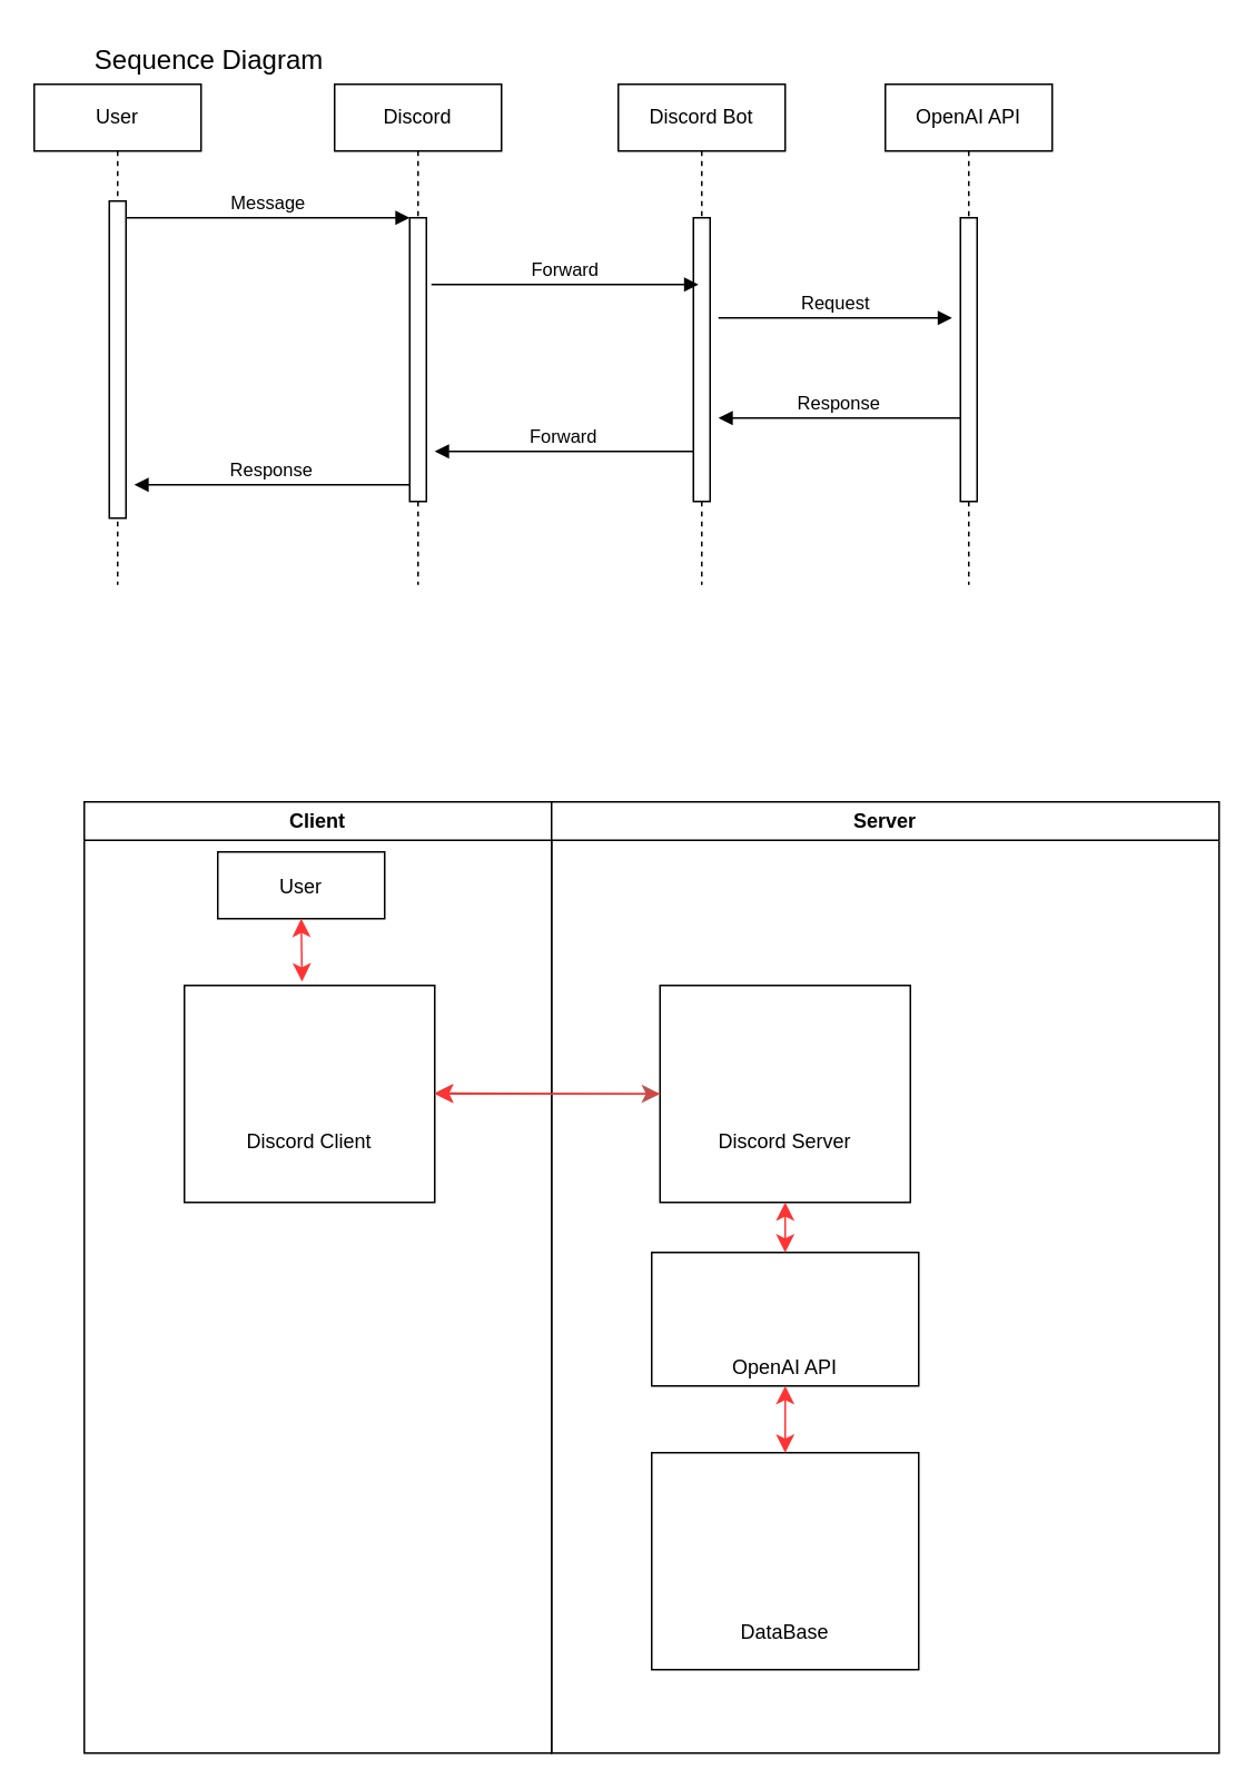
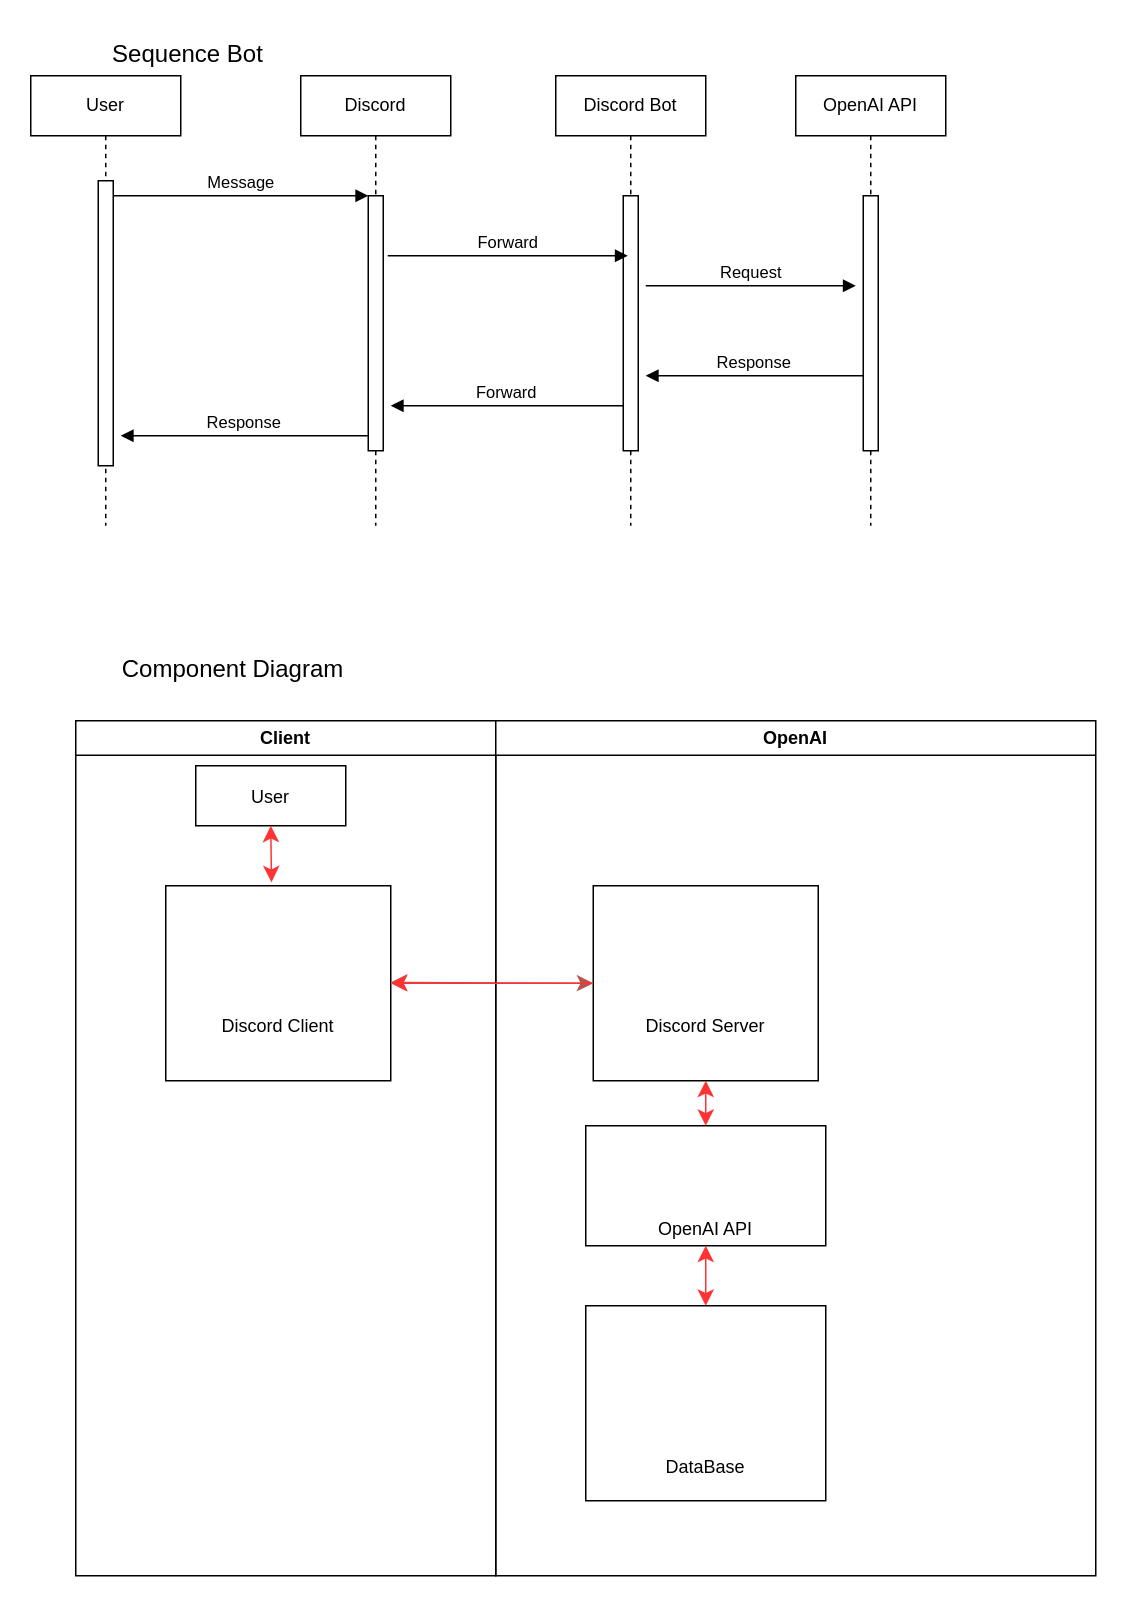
- <mxCell id="32" value="Sequence Diagram" style="text;html=1;align=center;verticalAlign=middle;whiteSpace=wrap;rounded=0;fontSize=16;" vertex="1" parent="1"><mxGeometry x="20" y="20" width="210" height="30" as="geometry" /></mxCell>
+ <mxCell id="32" value="Sequence Bot" style="text;html=1;align=center;verticalAlign=middle;whiteSpace=wrap;rounded=0;fontSize=16;" vertex="1" parent="1"><mxGeometry x="20" y="20" width="210" height="30" as="geometry" /></mxCell>
+ <mxCell id="33" value="Component Diagram" style="text;html=1;align=center;verticalAlign=middle;whiteSpace=wrap;rounded=0;fontSize=16;" vertex="1" parent="1"><mxGeometry x="50" y="430" width="210" height="30" as="geometry" /></mxCell>
- <mxCell id="22" value="Server" style="swimlane;whiteSpace=wrap" vertex="1" parent="1"><mxGeometry x="330" y="480" width="400" height="570" as="geometry" /></mxCell>
+ <mxCell id="22" value="OpenAI" style="swimlane;whiteSpace=wrap" vertex="1" parent="1"><mxGeometry x="330" y="480" width="400" height="570" as="geometry" /></mxCell>
